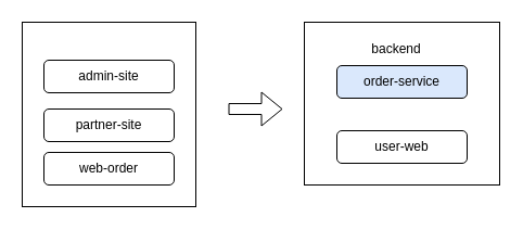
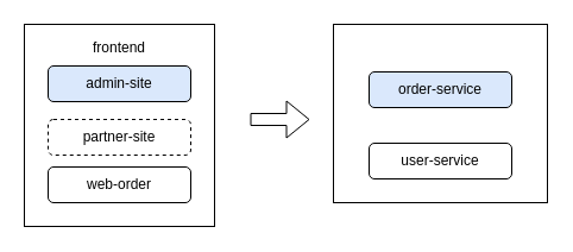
+ <mxCell id="9" value="frontend" style="text;html=1;strokeColor=none;fillColor=none;align=center;verticalAlign=middle;whiteSpace=wrap;rounded=0;" parent="1" vertex="1"><mxGeometry x="70" y="25" width="60" height="30" as="geometry" /></mxCell>
- <mxCell id="10" value="backend" style="text;html=1;strokeColor=none;fillColor=none;align=center;verticalAlign=middle;whiteSpace=wrap;rounded=0;" parent="1" vertex="1"><mxGeometry x="335" y="30" width="60" height="30" as="geometry" /></mxCell>
- <mxCell id="4" value="admin-site" style="rounded=1;whiteSpace=wrap;html=1;" parent="1" vertex="1"><mxGeometry x="40" y="55" width="120" height="30" as="geometry" /></mxCell>
+ <mxCell id="4" value="admin-site" style="rounded=1;whiteSpace=wrap;html=1;fillColor=#dae8fc;" parent="1" vertex="1"><mxGeometry x="40" y="55" width="120" height="30" as="geometry" /></mxCell>
- <mxCell id="5" value="partner-site" style="rounded=1;whiteSpace=wrap;html=1;" parent="1" vertex="1"><mxGeometry x="40" y="100" width="120" height="30" as="geometry" /></mxCell>
+ <mxCell id="5" value="partner-site" style="rounded=1;whiteSpace=wrap;html=1;dashed=1;" parent="1" vertex="1"><mxGeometry x="40" y="100" width="120" height="30" as="geometry" /></mxCell>
- <mxCell id="8" value="user-web" style="rounded=1;whiteSpace=wrap;html=1;" parent="1" vertex="1"><mxGeometry x="310" y="120" width="120" height="30" as="geometry" /></mxCell>
+ <mxCell id="8" value="user-service" style="rounded=1;whiteSpace=wrap;html=1;" parent="1" vertex="1"><mxGeometry x="310" y="120" width="120" height="30" as="geometry" /></mxCell>
